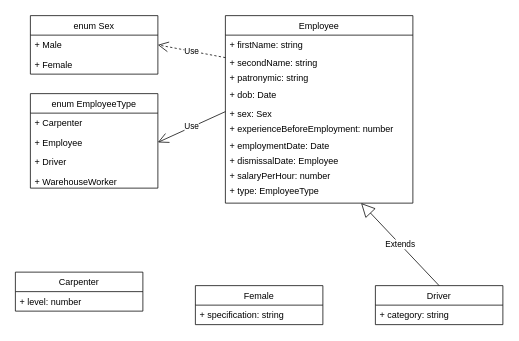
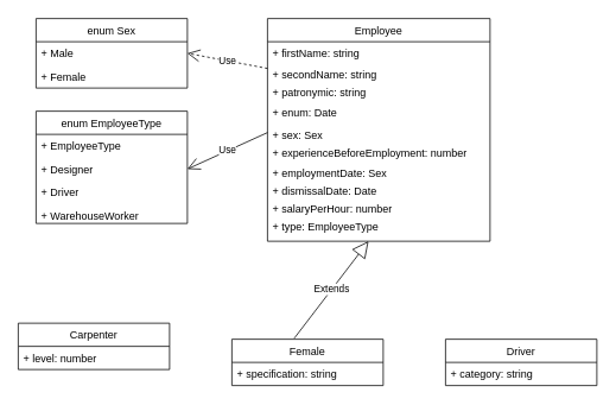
- <mxCell id="6" value="+ dob: Date" style="text;strokeColor=none;fillColor=none;align=left;verticalAlign=top;spacingLeft=4;spacingRight=4;overflow=hidden;rotatable=0;points=[[0,0.5],[1,0.5]];portConstraint=eastwest;" parent="2" vertex="1"><mxGeometry y="92" width="250" height="26" as="geometry" /></mxCell>
+ <mxCell id="6" value="+ enum: Date" style="text;strokeColor=none;fillColor=none;align=left;verticalAlign=top;spacingLeft=4;spacingRight=4;overflow=hidden;rotatable=0;points=[[0,0.5],[1,0.5]];portConstraint=eastwest;" parent="2" vertex="1"><mxGeometry y="92" width="250" height="26" as="geometry" /></mxCell>
- <mxCell id="18" value="+ Carpenter" style="text;strokeColor=none;fillColor=none;align=left;verticalAlign=top;spacingLeft=4;spacingRight=4;overflow=hidden;rotatable=0;points=[[0,0.5],[1,0.5]];portConstraint=eastwest;" parent="17" vertex="1"><mxGeometry y="26" width="170" height="26" as="geometry" /></mxCell>
+ <mxCell id="18" value="+ EmployeeType" style="text;strokeColor=none;fillColor=none;align=left;verticalAlign=top;spacingLeft=4;spacingRight=4;overflow=hidden;rotatable=0;points=[[0,0.5],[1,0.5]];portConstraint=eastwest;" parent="17" vertex="1"><mxGeometry y="26" width="170" height="26" as="geometry" /></mxCell>
- <mxCell id="19" value="+ Employee" style="text;strokeColor=none;fillColor=none;align=left;verticalAlign=top;spacingLeft=4;spacingRight=4;overflow=hidden;rotatable=0;points=[[0,0.5],[1,0.5]];portConstraint=eastwest;" parent="17" vertex="1"><mxGeometry y="52" width="170" height="26" as="geometry" /></mxCell>
+ <mxCell id="19" value="+ Designer" style="text;strokeColor=none;fillColor=none;align=left;verticalAlign=top;spacingLeft=4;spacingRight=4;overflow=hidden;rotatable=0;points=[[0,0.5],[1,0.5]];portConstraint=eastwest;" parent="17" vertex="1"><mxGeometry y="52" width="170" height="26" as="geometry" /></mxCell>
- <mxCell id="9" value="+ employmentDate: Date" style="text;strokeColor=none;fillColor=none;align=left;verticalAlign=top;spacingLeft=4;spacingRight=4;overflow=hidden;rotatable=0;points=[[0,0.5],[1,0.5]];portConstraint=eastwest;" parent="2" vertex="1"><mxGeometry y="160" width="250" height="20" as="geometry" /></mxCell>
+ <mxCell id="9" value="+ employmentDate: Sex" style="text;strokeColor=none;fillColor=none;align=left;verticalAlign=top;spacingLeft=4;spacingRight=4;overflow=hidden;rotatable=0;points=[[0,0.5],[1,0.5]];portConstraint=eastwest;" parent="2" vertex="1"><mxGeometry y="160" width="250" height="20" as="geometry" /></mxCell>
- <mxCell id="10" value="+ dismissalDate: Employee" style="text;strokeColor=none;fillColor=none;align=left;verticalAlign=top;spacingLeft=4;spacingRight=4;overflow=hidden;rotatable=0;points=[[0,0.5],[1,0.5]];portConstraint=eastwest;" vertex="1" parent="2"><mxGeometry y="180" width="250" height="20" as="geometry" /></mxCell>
+ <mxCell id="10" value="+ dismissalDate: Date" style="text;strokeColor=none;fillColor=none;align=left;verticalAlign=top;spacingLeft=4;spacingRight=4;overflow=hidden;rotatable=0;points=[[0,0.5],[1,0.5]];portConstraint=eastwest;" vertex="1" parent="2"><mxGeometry y="180" width="250" height="20" as="geometry" /></mxCell>
- <mxCell id="25" value="Extends" style="endArrow=block;endSize=16;endFill=0;html=1;entryX=0.724;entryY=1;entryDx=0;entryDy=0;entryPerimeter=0;exitX=0.5;exitY=0;exitDx=0;exitDy=0;" parent="1" source="23" target="12" edge="1"><mxGeometry width="160" relative="1" as="geometry"><mxPoint x="375" y="253" as="sourcePoint" /><mxPoint x="487.97" y="250" as="targetPoint" /></mxGeometry></mxCell>
+ <mxCell id="28" value="Extends" style="endArrow=block;endSize=16;endFill=0;html=1;exitX=0.412;exitY=-0.019;exitDx=0;exitDy=0;exitPerimeter=0;" parent="1" source="26" target="12" edge="1"><mxGeometry width="160" relative="1" as="geometry"><mxPoint x="305" y="243" as="sourcePoint" /><mxPoint x="417.93" y="250.99" as="targetPoint" /></mxGeometry></mxCell>
